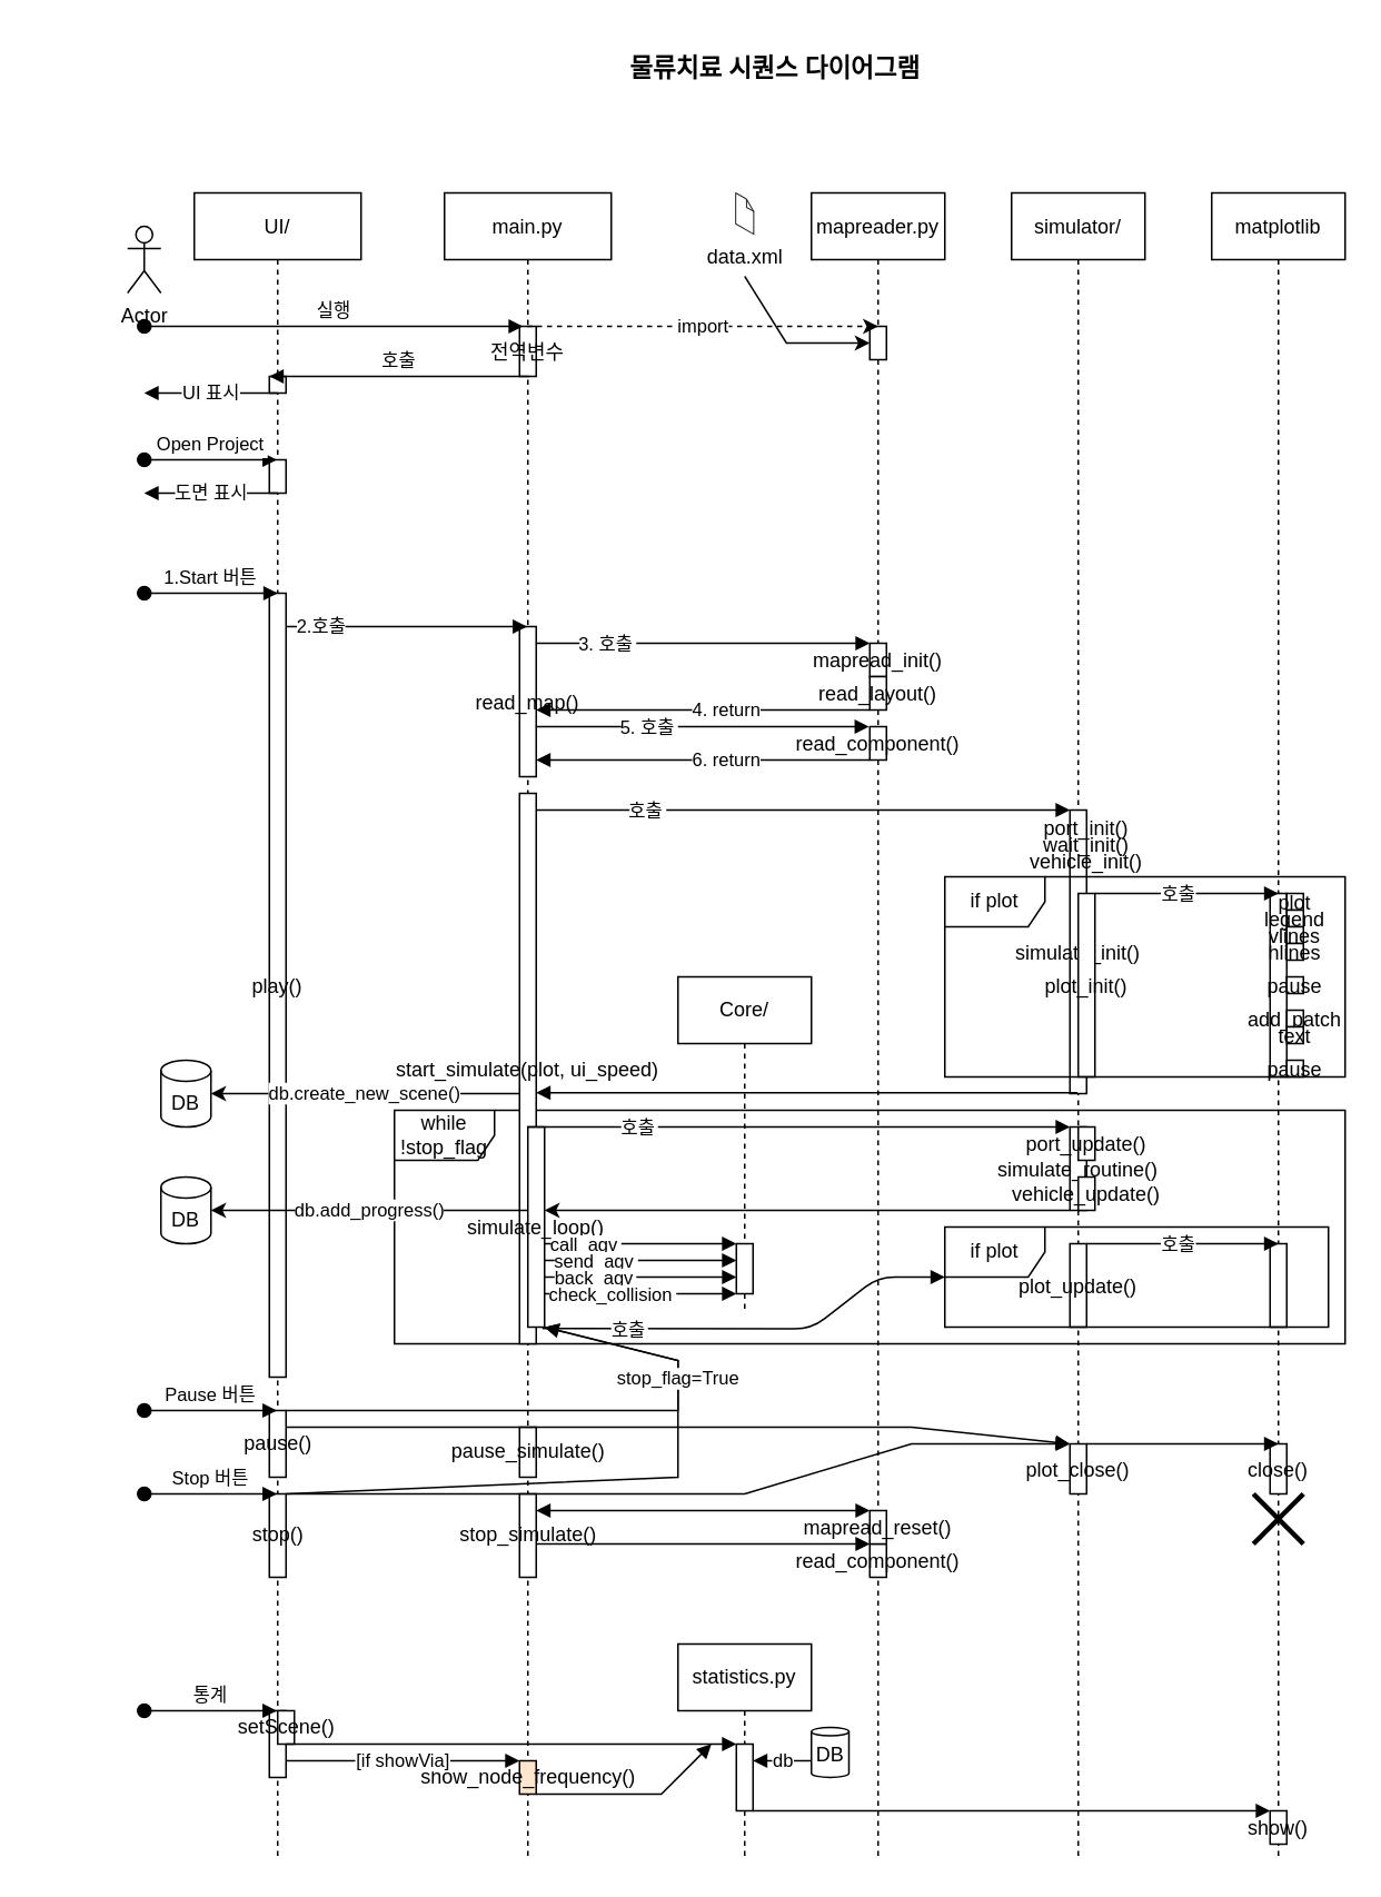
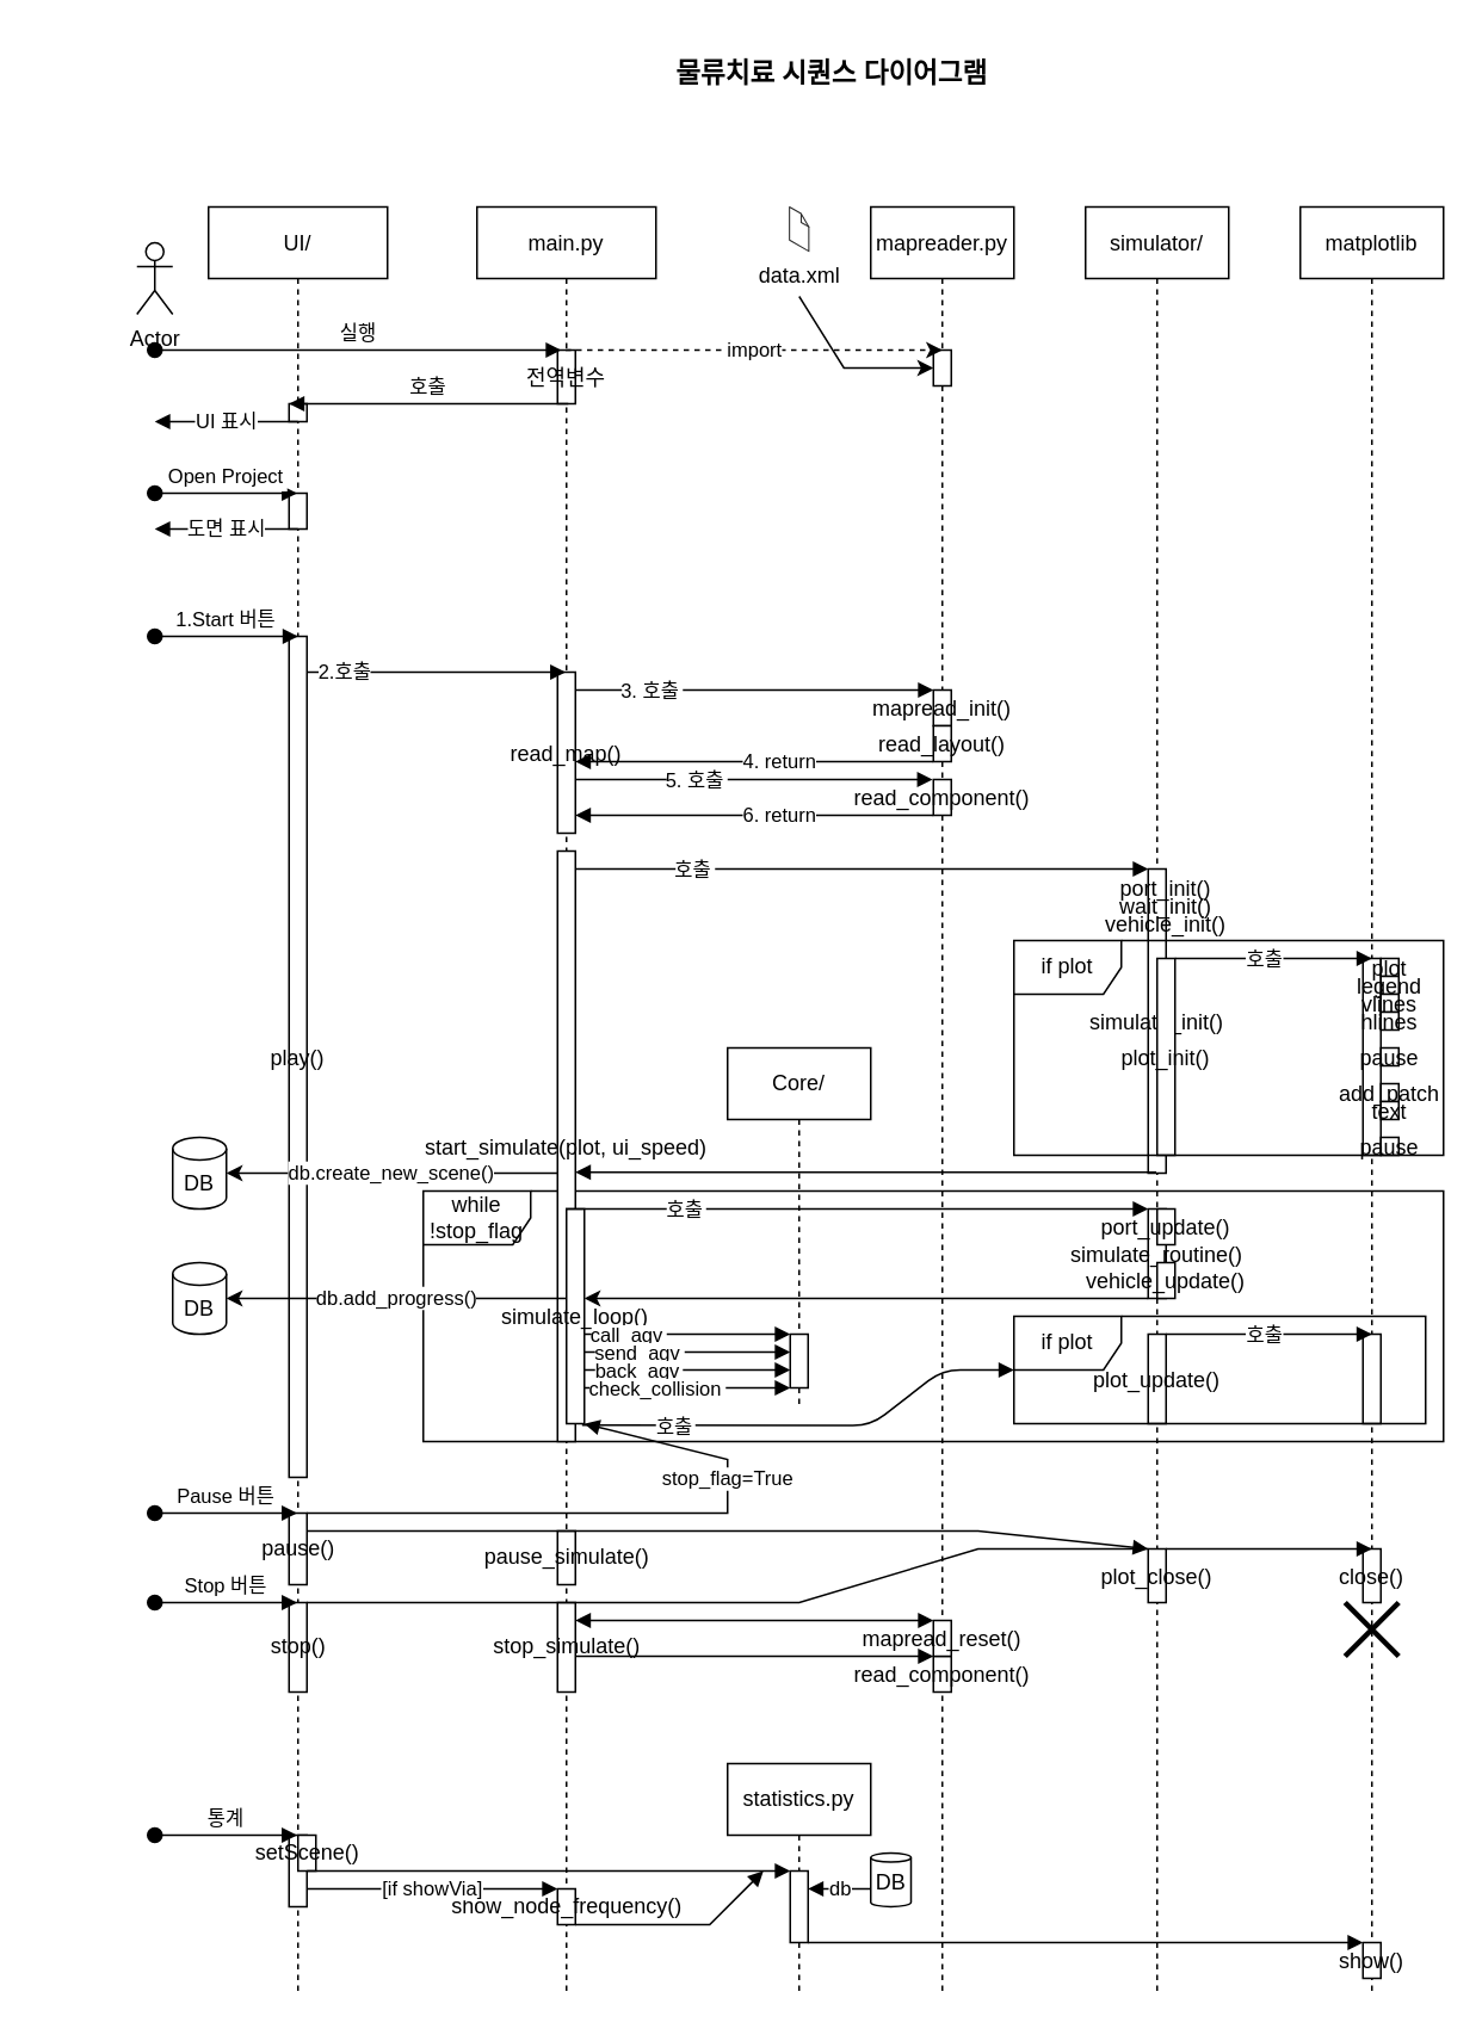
- <mxCell id="83" value="stop_flag=True" style="html=1;verticalAlign=bottom;endArrow=block;rounded=0;" parent="1" source="17" target="8" edge="1"><mxGeometry x="0.471" width="80" relative="1" as="geometry"><mxPoint x="361" y="925" as="sourcePoint" /><mxPoint x="186" y="855" as="targetPoint" /><Array as="points"><mxPoint x="406" y="885" /><mxPoint x="406" y="815" /></Array><mxPoint as="offset" /></mxGeometry></mxCell>
- <mxCell id="84" value="" style="html=1;verticalAlign=bottom;endArrow=block;rounded=0;" parent="1" source="17" target="45" edge="1"><mxGeometry width="80" relative="1" as="geometry"><mxPoint x="361" y="895" as="sourcePoint" /><mxPoint x="636" y="865" as="targetPoint" /><Array as="points"><mxPoint x="446" y="895" /><mxPoint x="546" y="865" /></Array></mxGeometry></mxCell>
+ <mxCell id="84" value="" style="html=1;verticalAlign=bottom;endArrow=none;rounded=0;" parent="1" source="17" target="45" edge="1"><mxGeometry width="80" relative="1" as="geometry"><mxPoint x="361" y="895" as="sourcePoint" /><mxPoint x="636" y="865" as="targetPoint" /><Array as="points"><mxPoint x="446" y="895" /><mxPoint x="546" y="865" /></Array></mxGeometry></mxCell>
- <mxCell id="9" value="show_node_frequency()" style="html=1;points=[];perimeter=orthogonalPerimeter;fillColor=#ffe6cc;" parent="3" vertex="1"><mxGeometry x="45" y="940" width="10" height="20" as="geometry" /></mxCell>
+ <mxCell id="9" value="show_node_frequency()" style="html=1;points=[];perimeter=orthogonalPerimeter;" parent="3" vertex="1"><mxGeometry x="45" y="940" width="10" height="20" as="geometry" /></mxCell>
